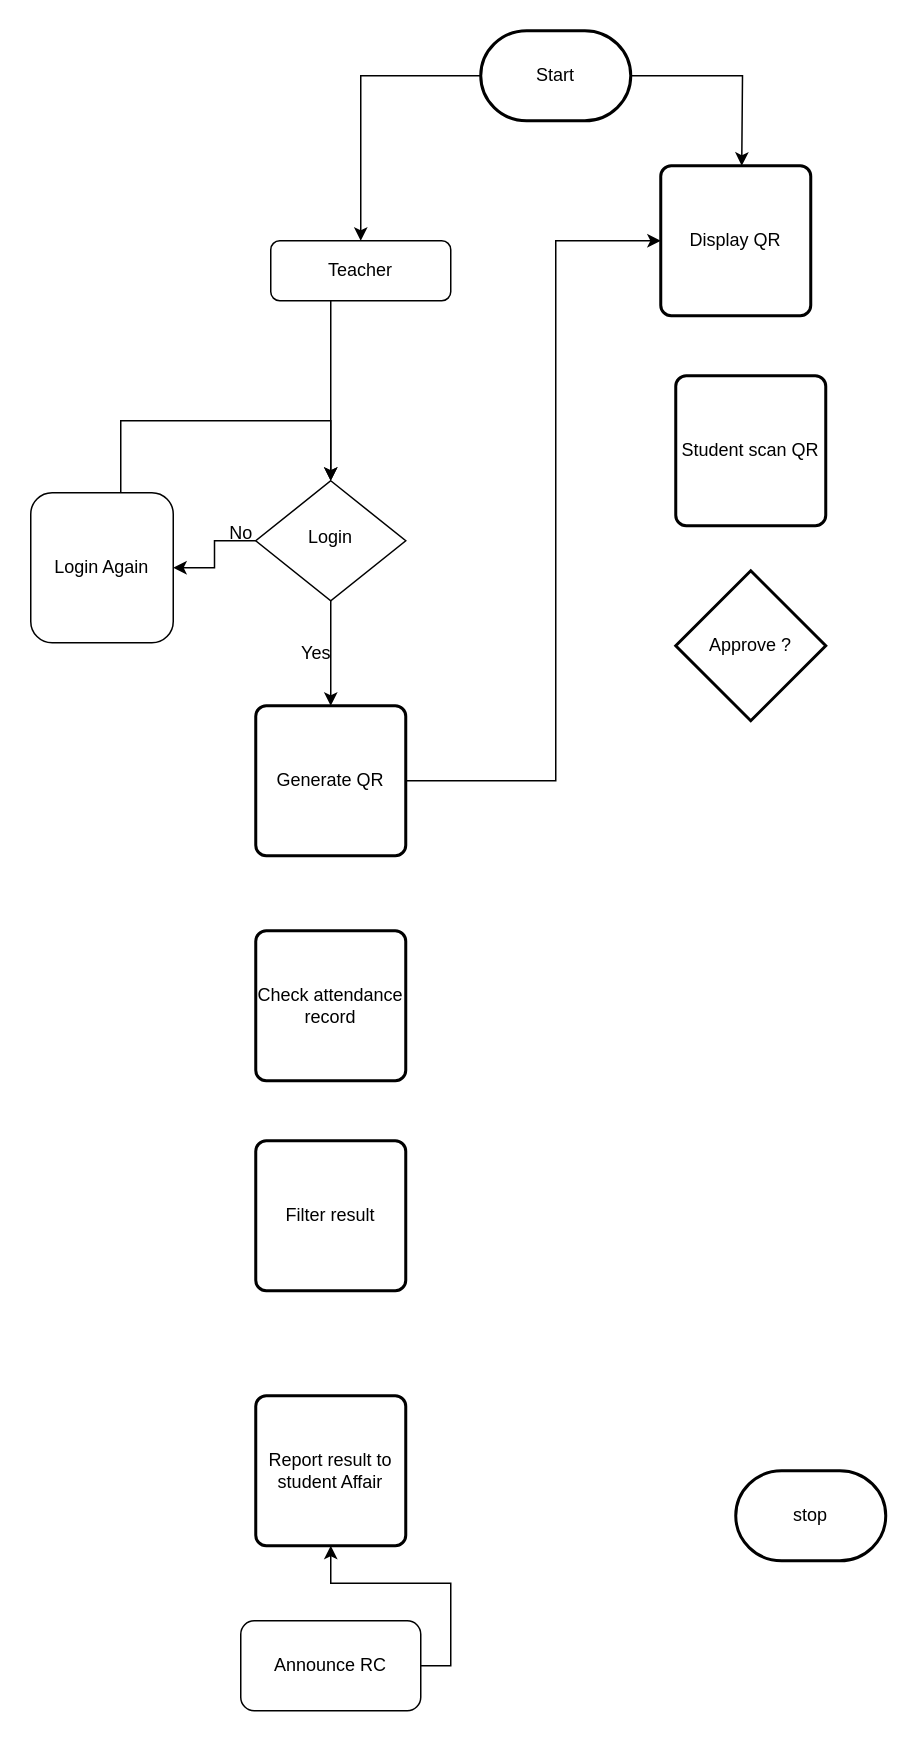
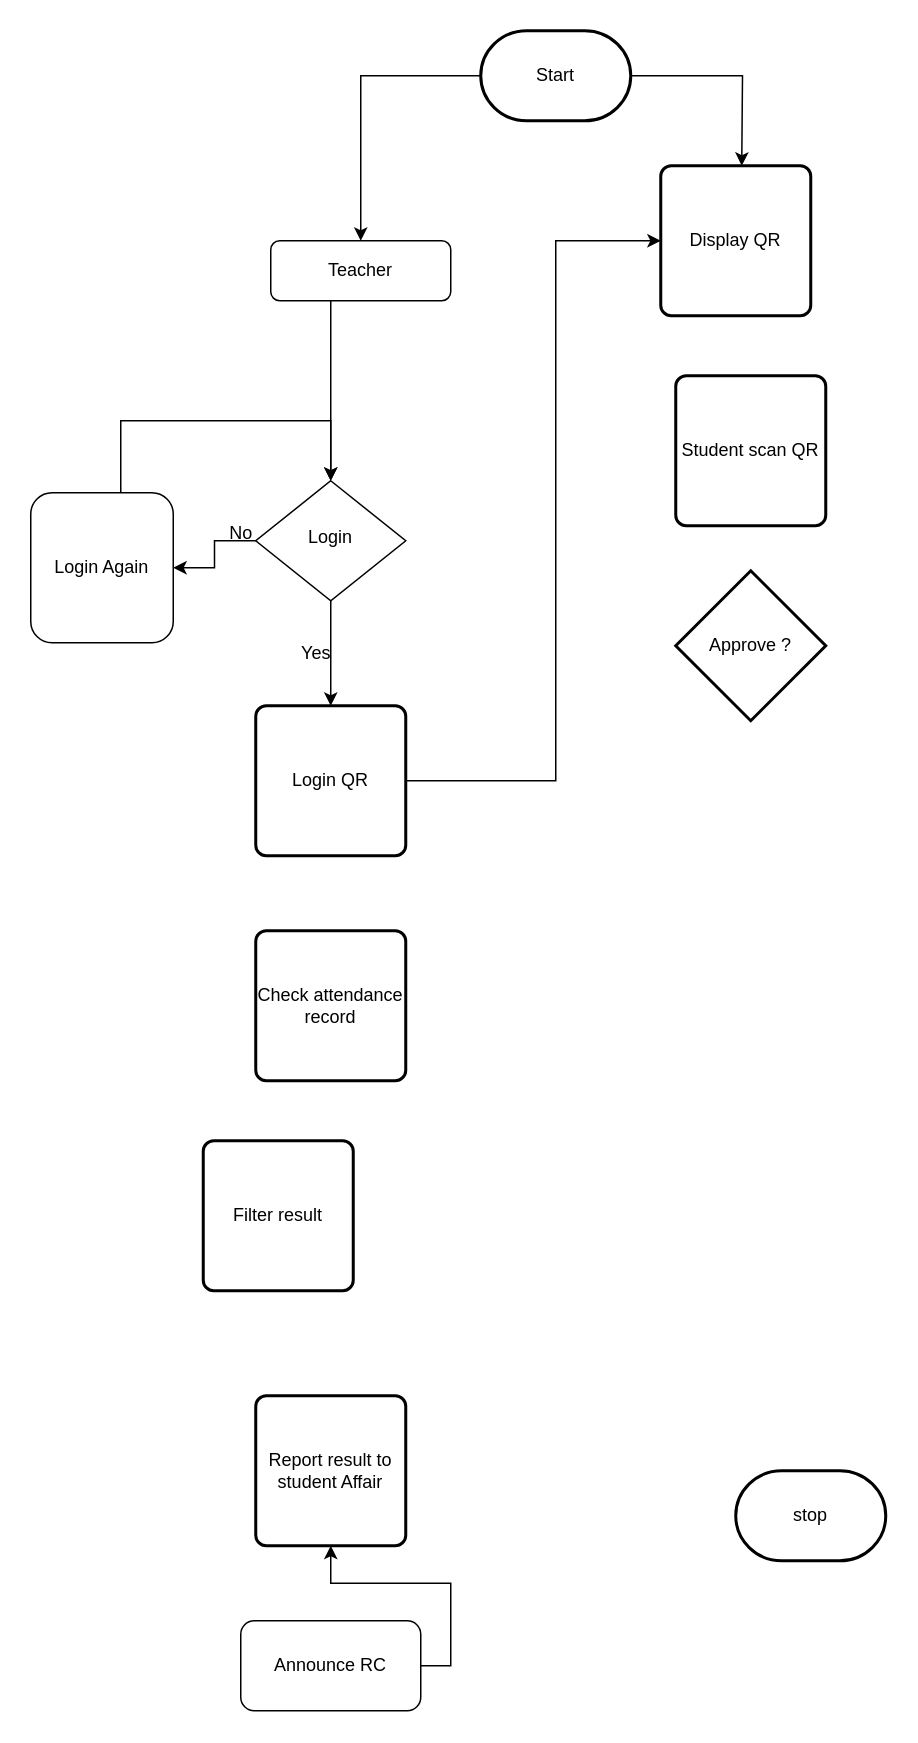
- <mxCell id="18" value="Generate QR" style="rounded=1;whiteSpace=wrap;html=1;absoluteArcSize=1;arcSize=14;strokeWidth=2;" parent="1" vertex="1"><mxGeometry x="170" y="470" width="100" height="100" as="geometry" /></mxCell>
+ <mxCell id="18" value="Login QR" style="rounded=1;whiteSpace=wrap;html=1;absoluteArcSize=1;arcSize=14;strokeWidth=2;" parent="1" vertex="1"><mxGeometry x="170" y="470" width="100" height="100" as="geometry" /></mxCell>
- <mxCell id="23" value="Filter result" style="rounded=1;whiteSpace=wrap;html=1;absoluteArcSize=1;arcSize=14;strokeWidth=2;" vertex="1" parent="1"><mxGeometry x="170" y="760" width="100" height="100" as="geometry" /></mxCell>
+ <mxCell id="23" value="Filter result" style="rounded=1;whiteSpace=wrap;html=1;absoluteArcSize=1;arcSize=14;strokeWidth=2;" vertex="1" parent="1"><mxGeometry x="135" y="760" width="100" height="100" as="geometry" /></mxCell>
